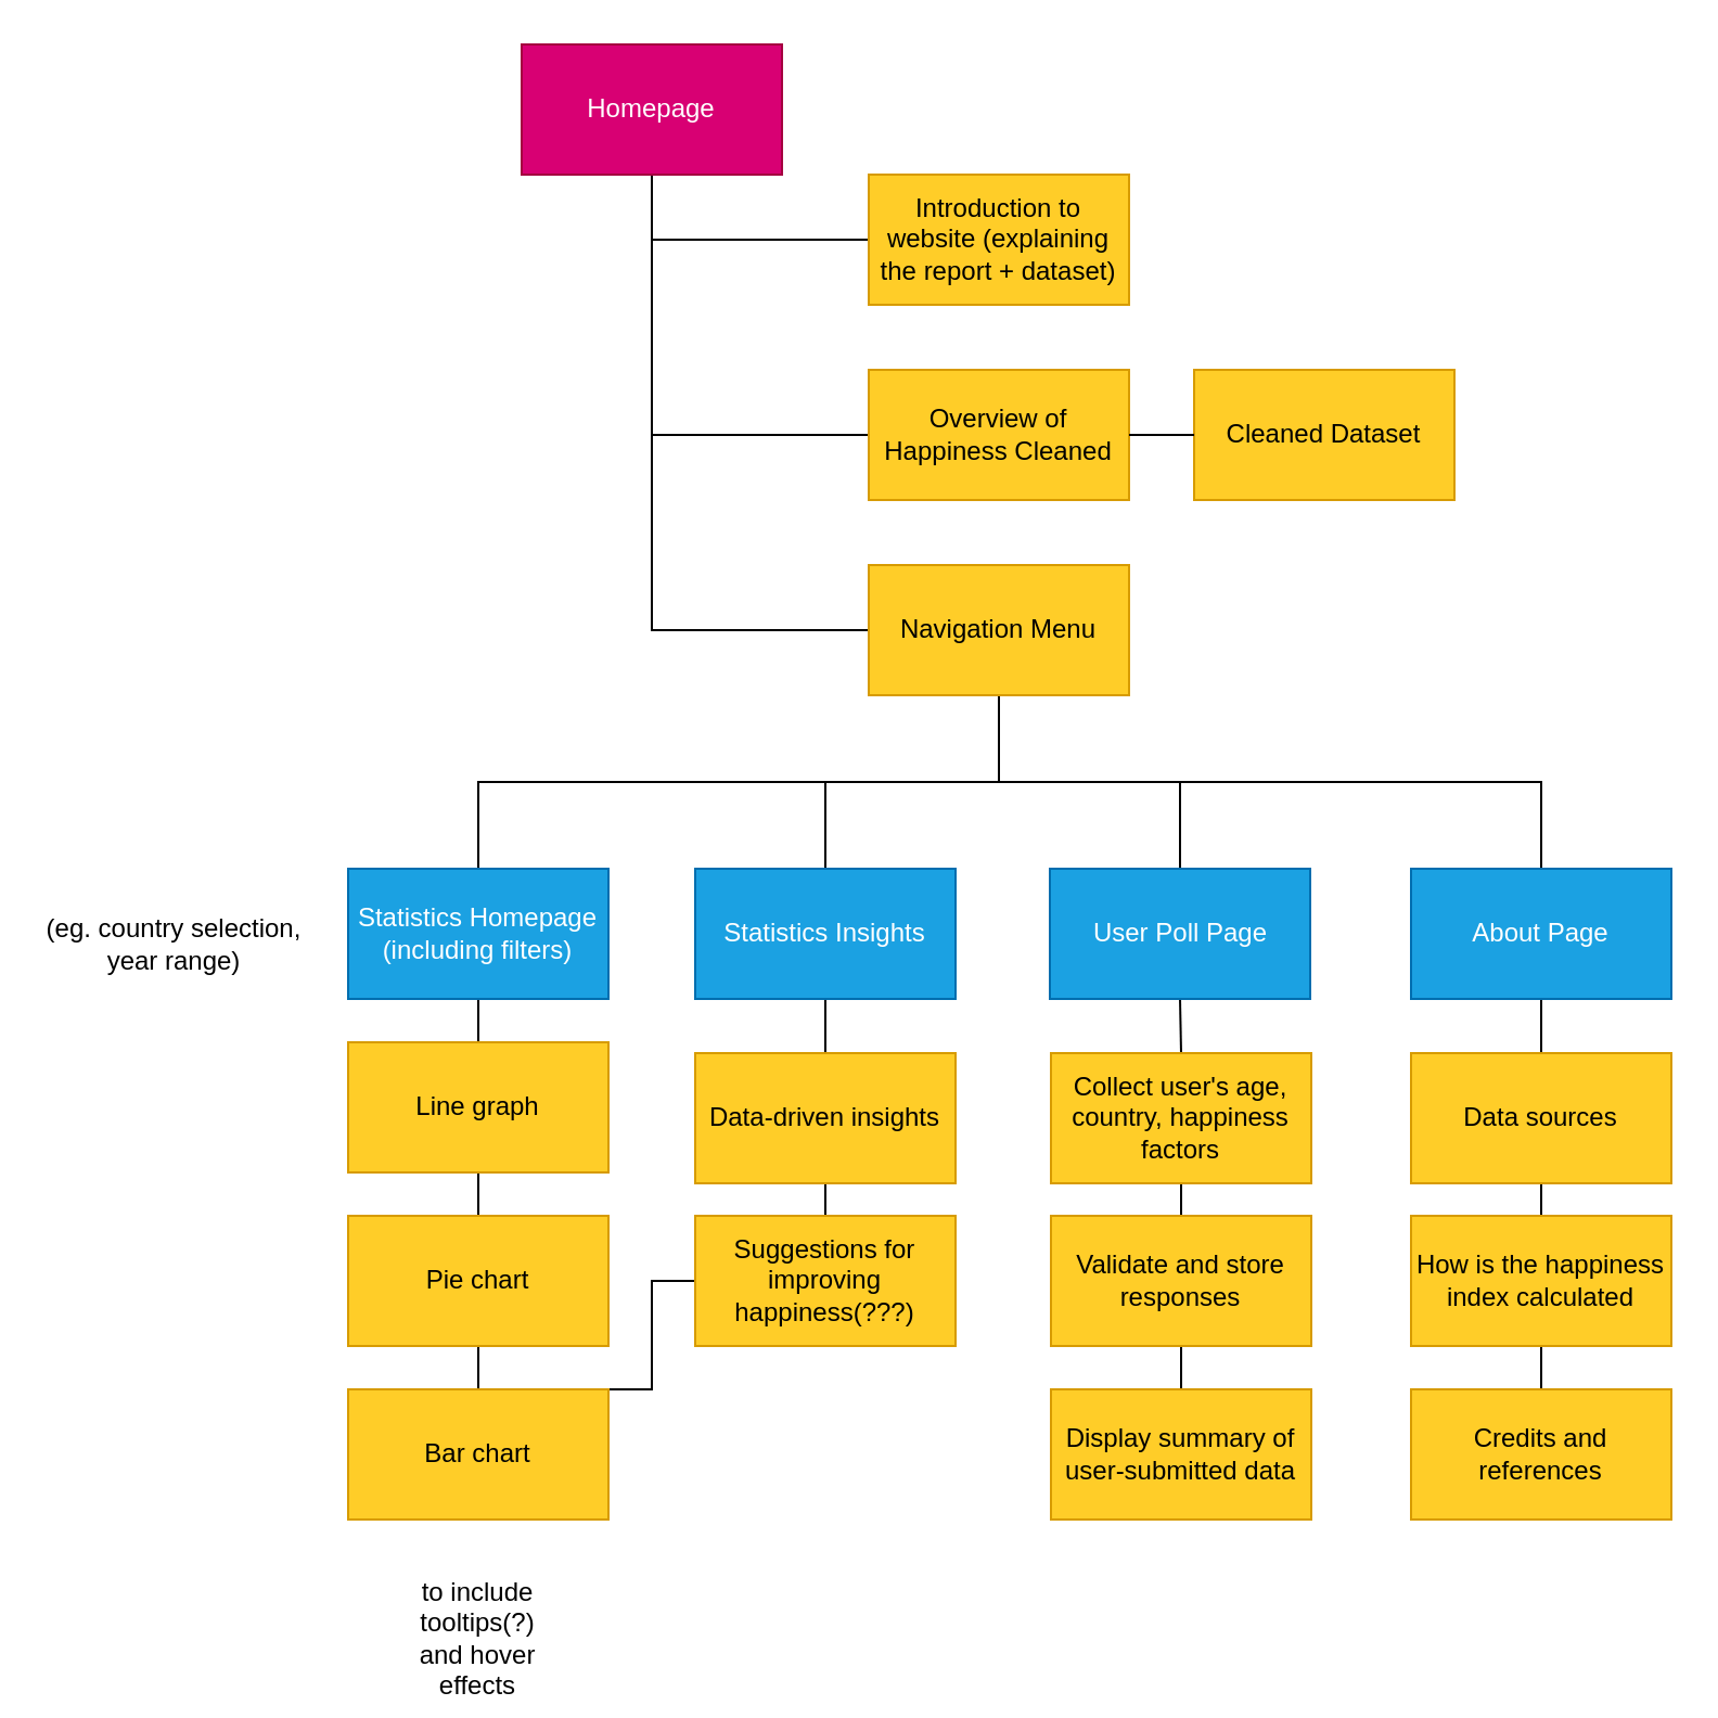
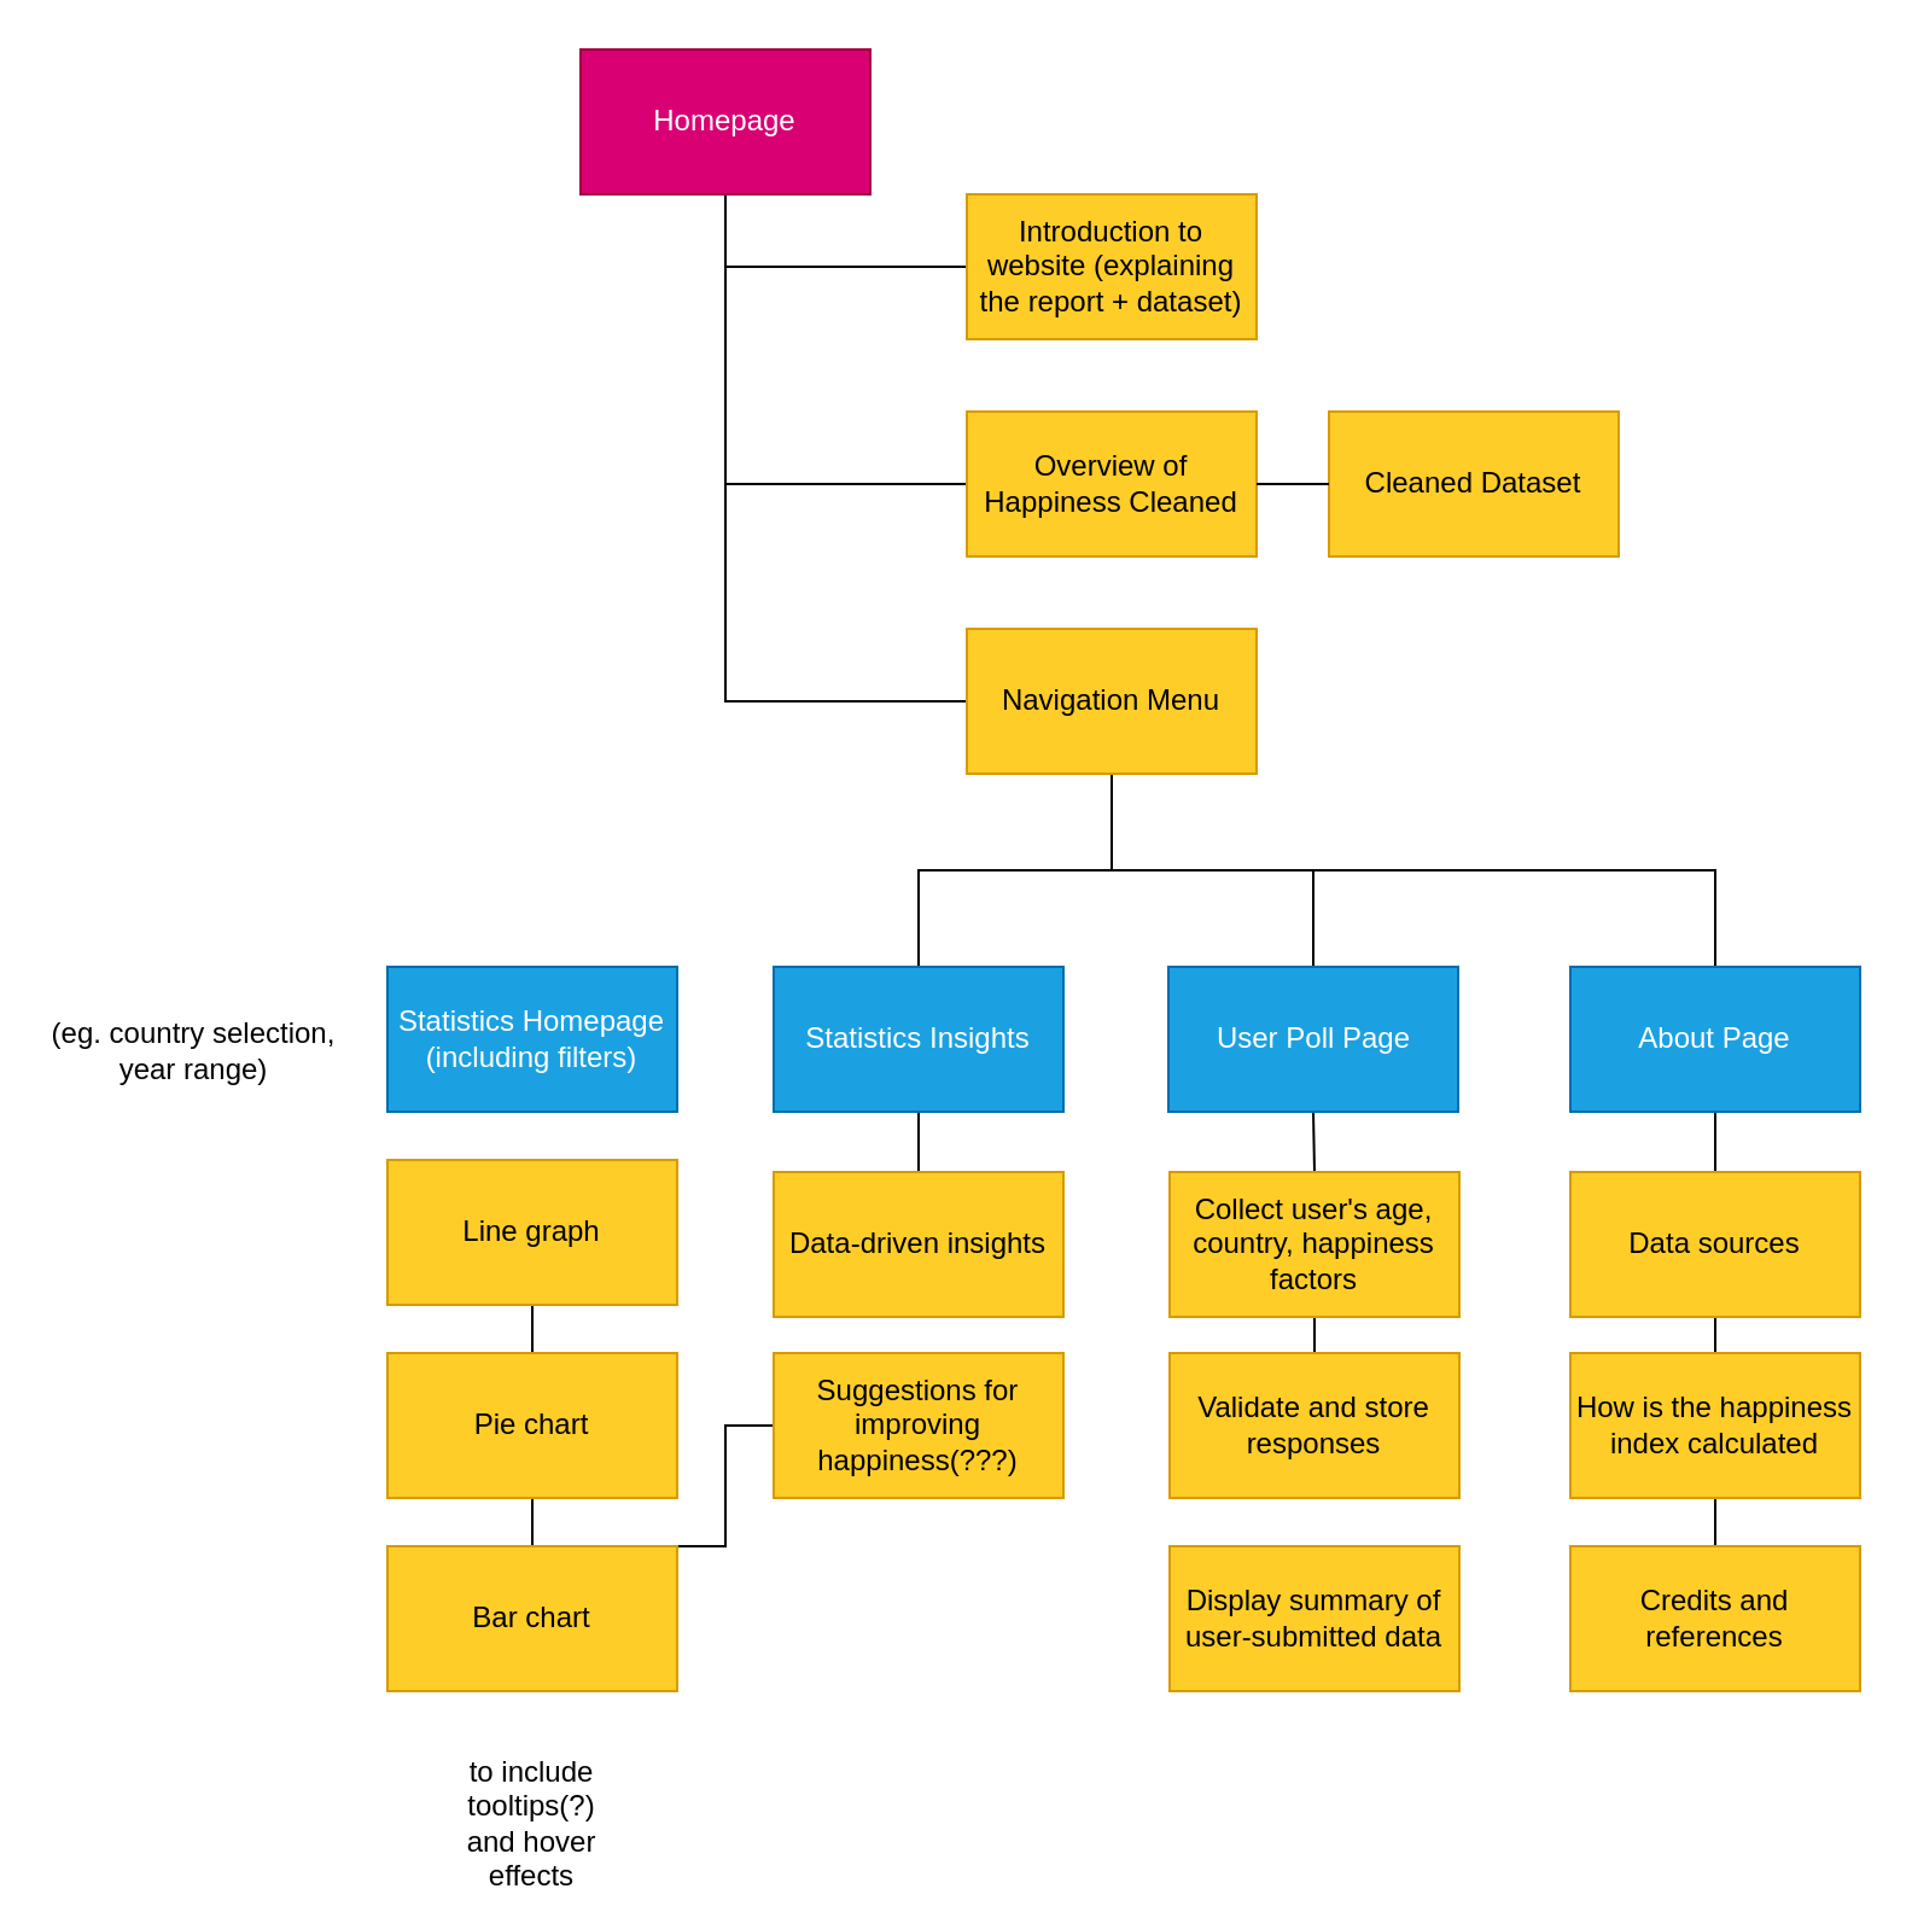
- <mxCell id="8" style="edgeStyle=orthogonalEdgeStyle;rounded=0;orthogonalLoop=1;jettySize=auto;html=1;exitX=0.5;exitY=1;exitDx=0;exitDy=0;entryX=0.5;entryY=0;entryDx=0;entryDy=0;endArrow=none;startFill=0;" edge="1" parent="1" source="12" target="16"><mxGeometry relative="1" as="geometry" /></mxCell>
- <mxCell id="15" style="edgeStyle=orthogonalEdgeStyle;rounded=0;orthogonalLoop=1;jettySize=auto;html=1;exitX=0.5;exitY=1;exitDx=0;exitDy=0;entryX=0.5;entryY=0;entryDx=0;entryDy=0;endArrow=none;startFill=0;" edge="1" parent="1" source="16" target="22"><mxGeometry relative="1" as="geometry" /></mxCell>
- <mxCell id="33" style="edgeStyle=orthogonalEdgeStyle;rounded=0;orthogonalLoop=1;jettySize=auto;html=1;exitX=0.5;exitY=1;exitDx=0;exitDy=0;entryX=0.5;entryY=0;entryDx=0;entryDy=0;endArrow=none;startFill=0;" edge="1" parent="1" source="34" target="35"><mxGeometry relative="1" as="geometry" /></mxCell>
- <mxCell id="30" style="edgeStyle=orthogonalEdgeStyle;rounded=0;orthogonalLoop=1;jettySize=auto;html=1;exitX=0.5;exitY=1;exitDx=0;exitDy=0;entryX=0.5;entryY=0;entryDx=0;entryDy=0;endArrow=none;startFill=0;" edge="1" parent="1" source="31" target="32"><mxGeometry relative="1" as="geometry" /></mxCell>
